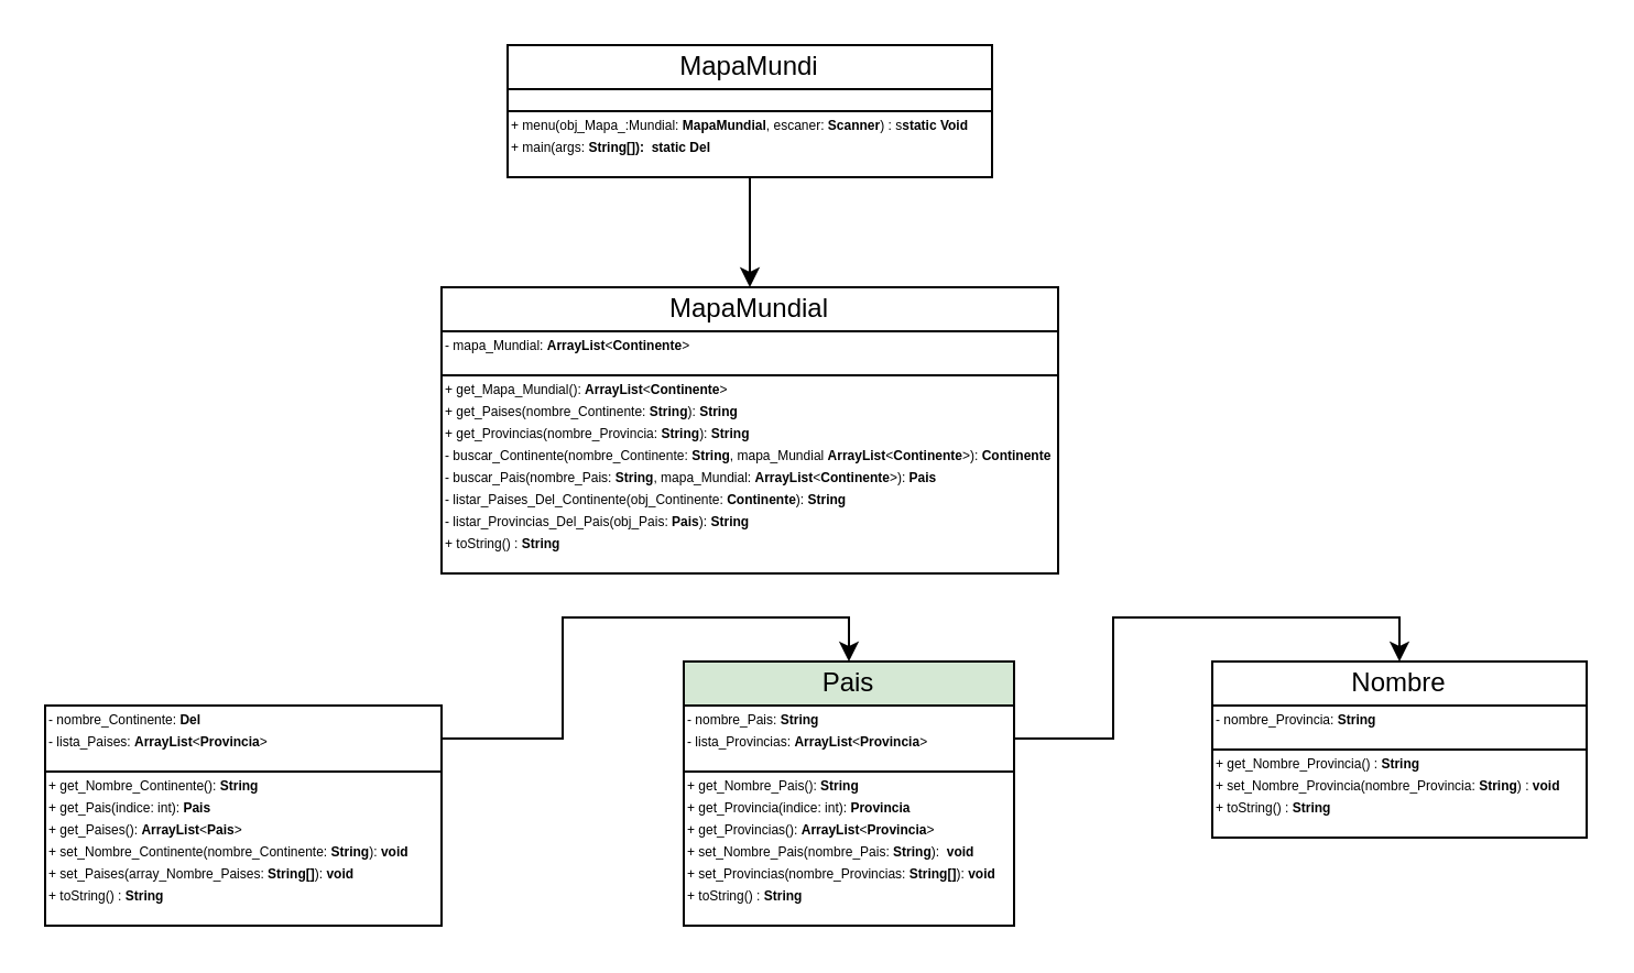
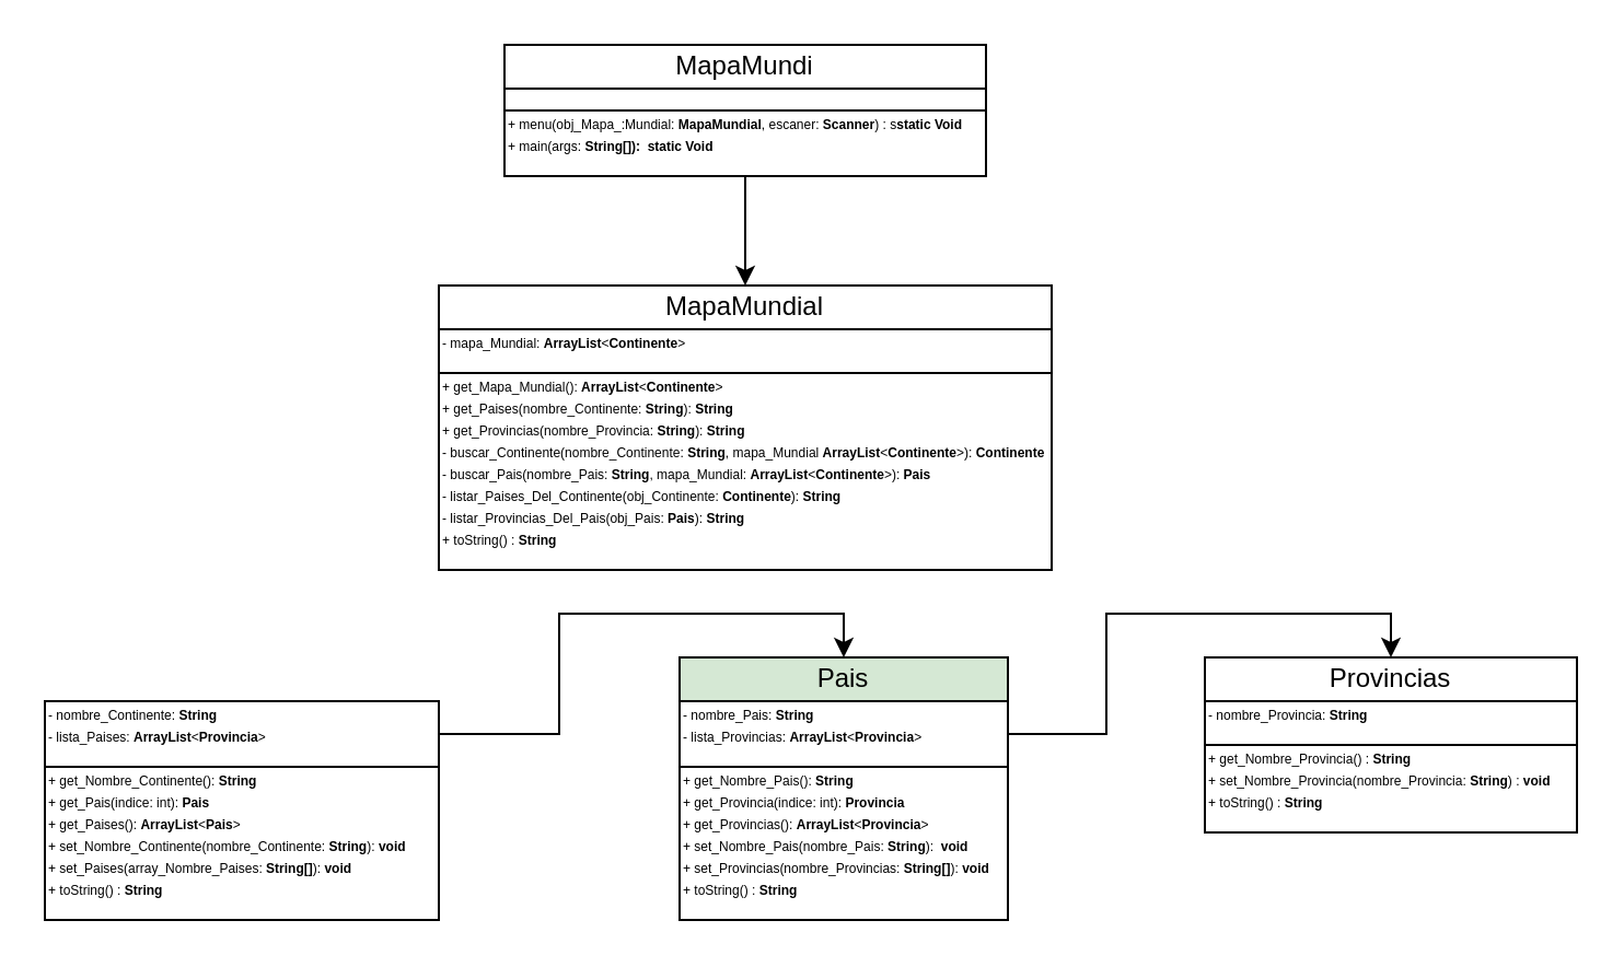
- <mxCell id="53" value="&lt;font style=&quot;font-size: 6px&quot;&gt;+ main(args:&amp;nbsp;&lt;b&gt;String[]):&amp;nbsp; static Del&lt;/b&gt;&lt;/font&gt;" style="text;html=1;strokeColor=none;fillColor=none;align=left;verticalAlign=middle;whiteSpace=wrap;rounded=0;" vertex="1" parent="48"><mxGeometry y="40" width="100" height="10" as="geometry" /></mxCell>
+ <mxCell id="53" value="&lt;font style=&quot;font-size: 6px&quot;&gt;+ main(args:&amp;nbsp;&lt;b&gt;String[]):&amp;nbsp; static Void&lt;/b&gt;&lt;/font&gt;" style="text;html=1;strokeColor=none;fillColor=none;align=left;verticalAlign=middle;whiteSpace=wrap;rounded=0;" vertex="1" parent="48"><mxGeometry y="40" width="100" height="10" as="geometry" /></mxCell>
- <mxCell id="3" value="Nombre" style="whiteSpace=wrap;html=1;" vertex="1" parent="2"><mxGeometry width="170" height="20" as="geometry" /></mxCell>
+ <mxCell id="3" value="Provincias" style="whiteSpace=wrap;html=1;" vertex="1" parent="2"><mxGeometry width="170" height="20" as="geometry" /></mxCell>
- <mxCell id="25" value="&lt;font style=&quot;font-size: 6px&quot;&gt;- nombre_Continente: &lt;b&gt;Del&lt;/b&gt;&lt;/font&gt;" style="text;html=1;strokeColor=none;fillColor=none;align=left;verticalAlign=middle;whiteSpace=wrap;rounded=0;" vertex="1" parent="22"><mxGeometry y="20" width="90" height="10" as="geometry" /></mxCell>
+ <mxCell id="25" value="&lt;font style=&quot;font-size: 6px&quot;&gt;- nombre_Continente: &lt;b&gt;String&lt;/b&gt;&lt;/font&gt;" style="text;html=1;strokeColor=none;fillColor=none;align=left;verticalAlign=middle;whiteSpace=wrap;rounded=0;" vertex="1" parent="22"><mxGeometry y="20" width="90" height="10" as="geometry" /></mxCell>
